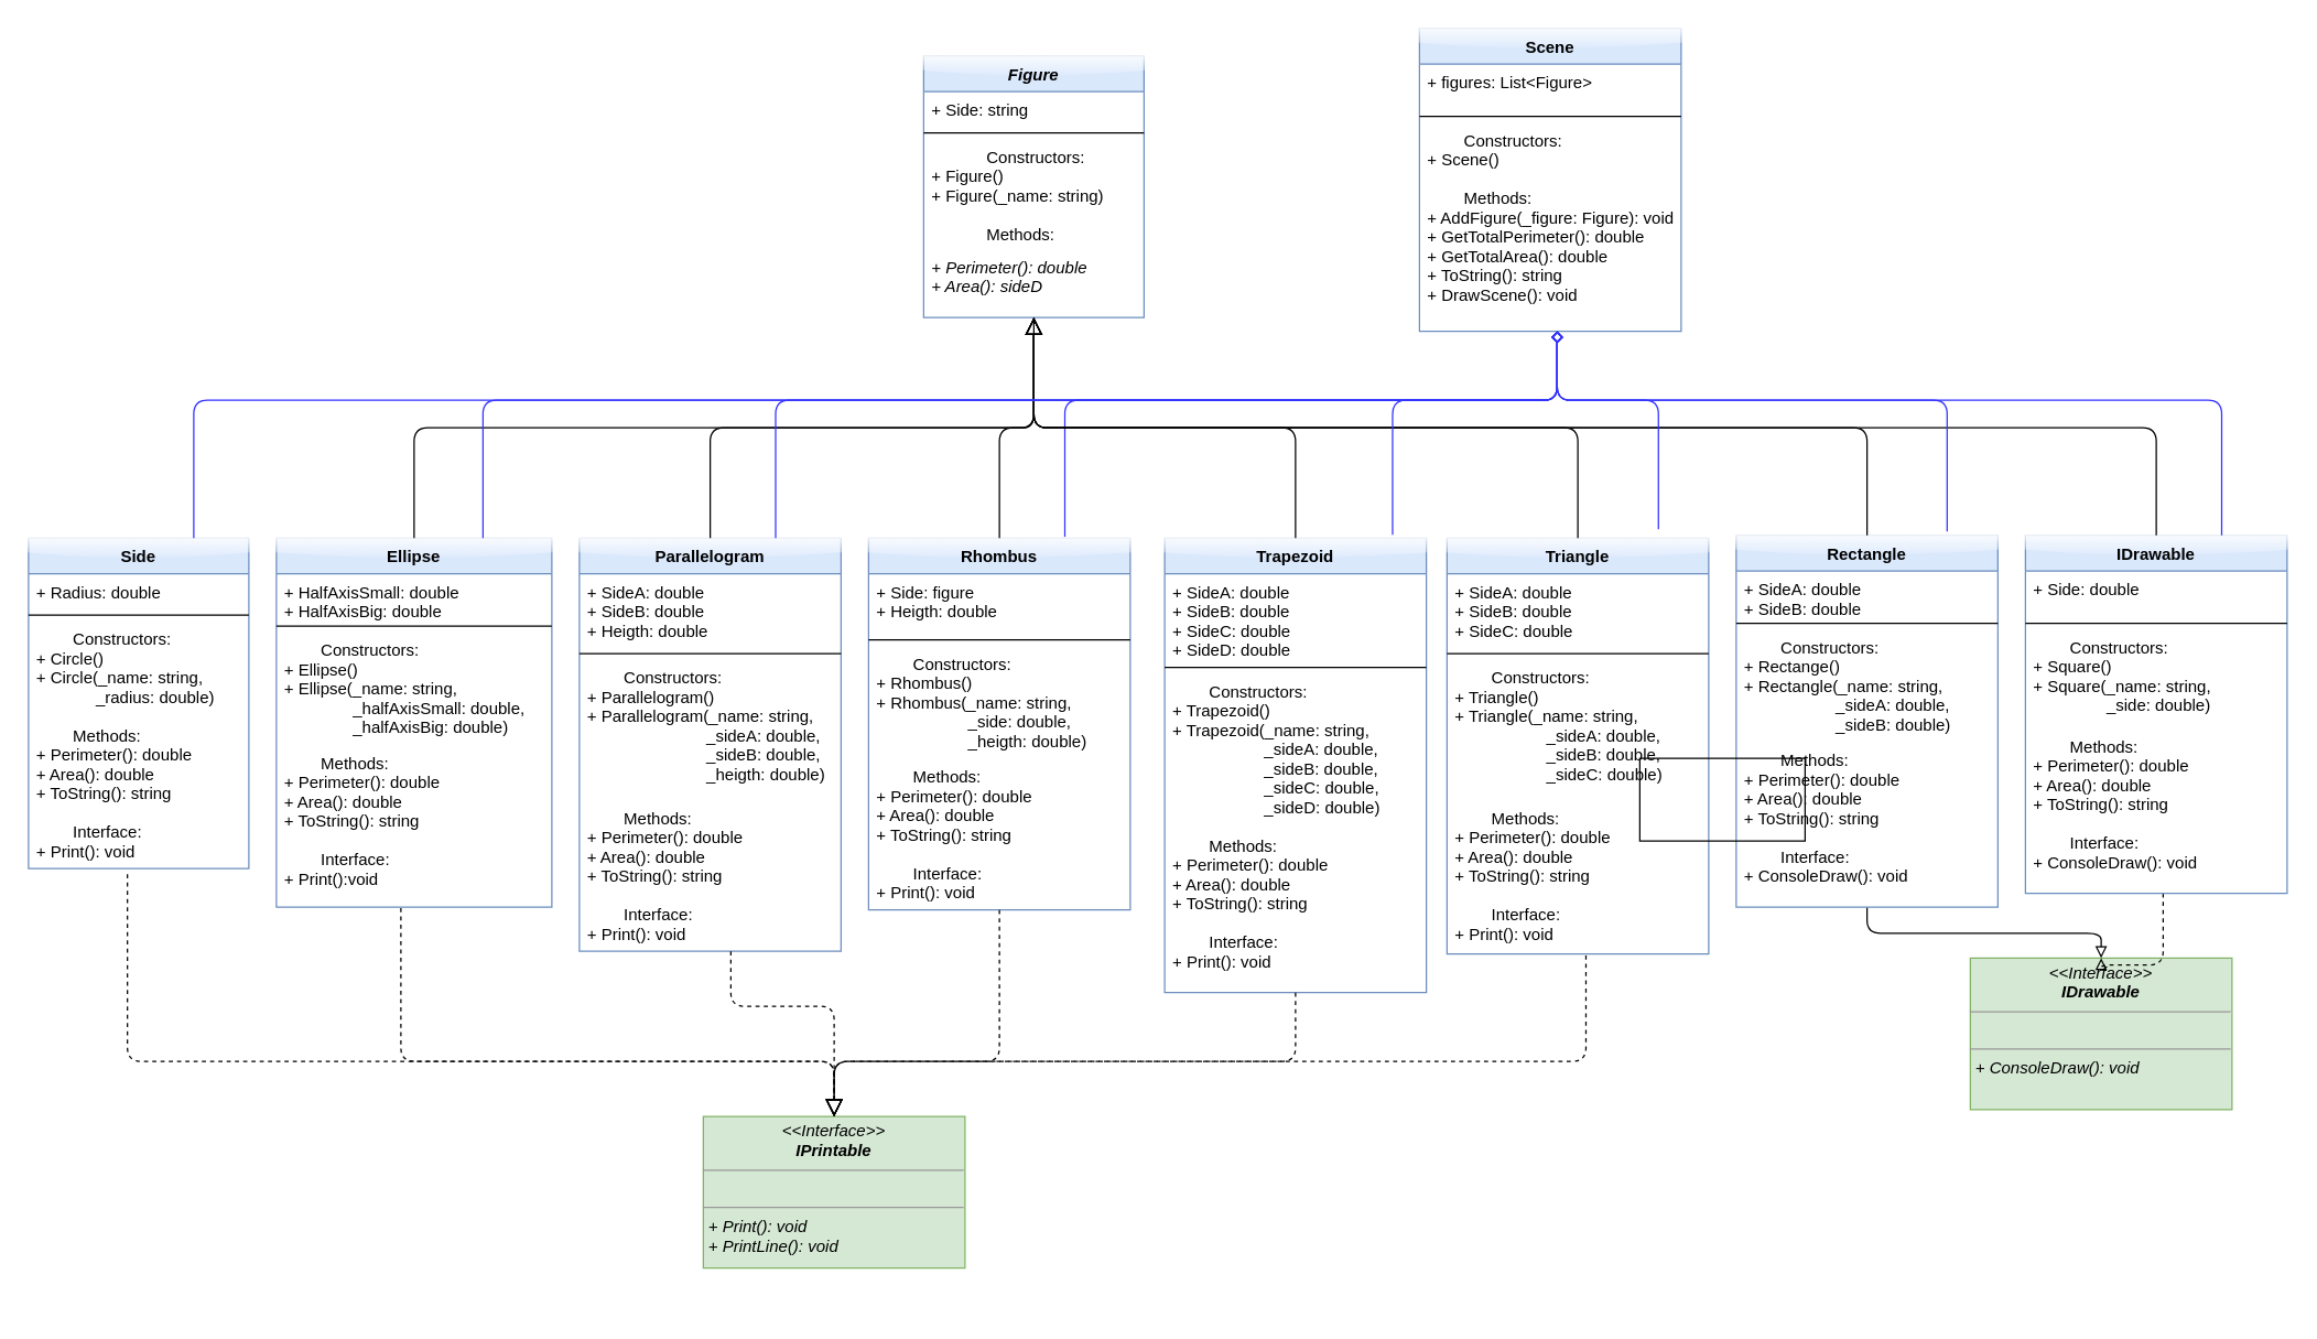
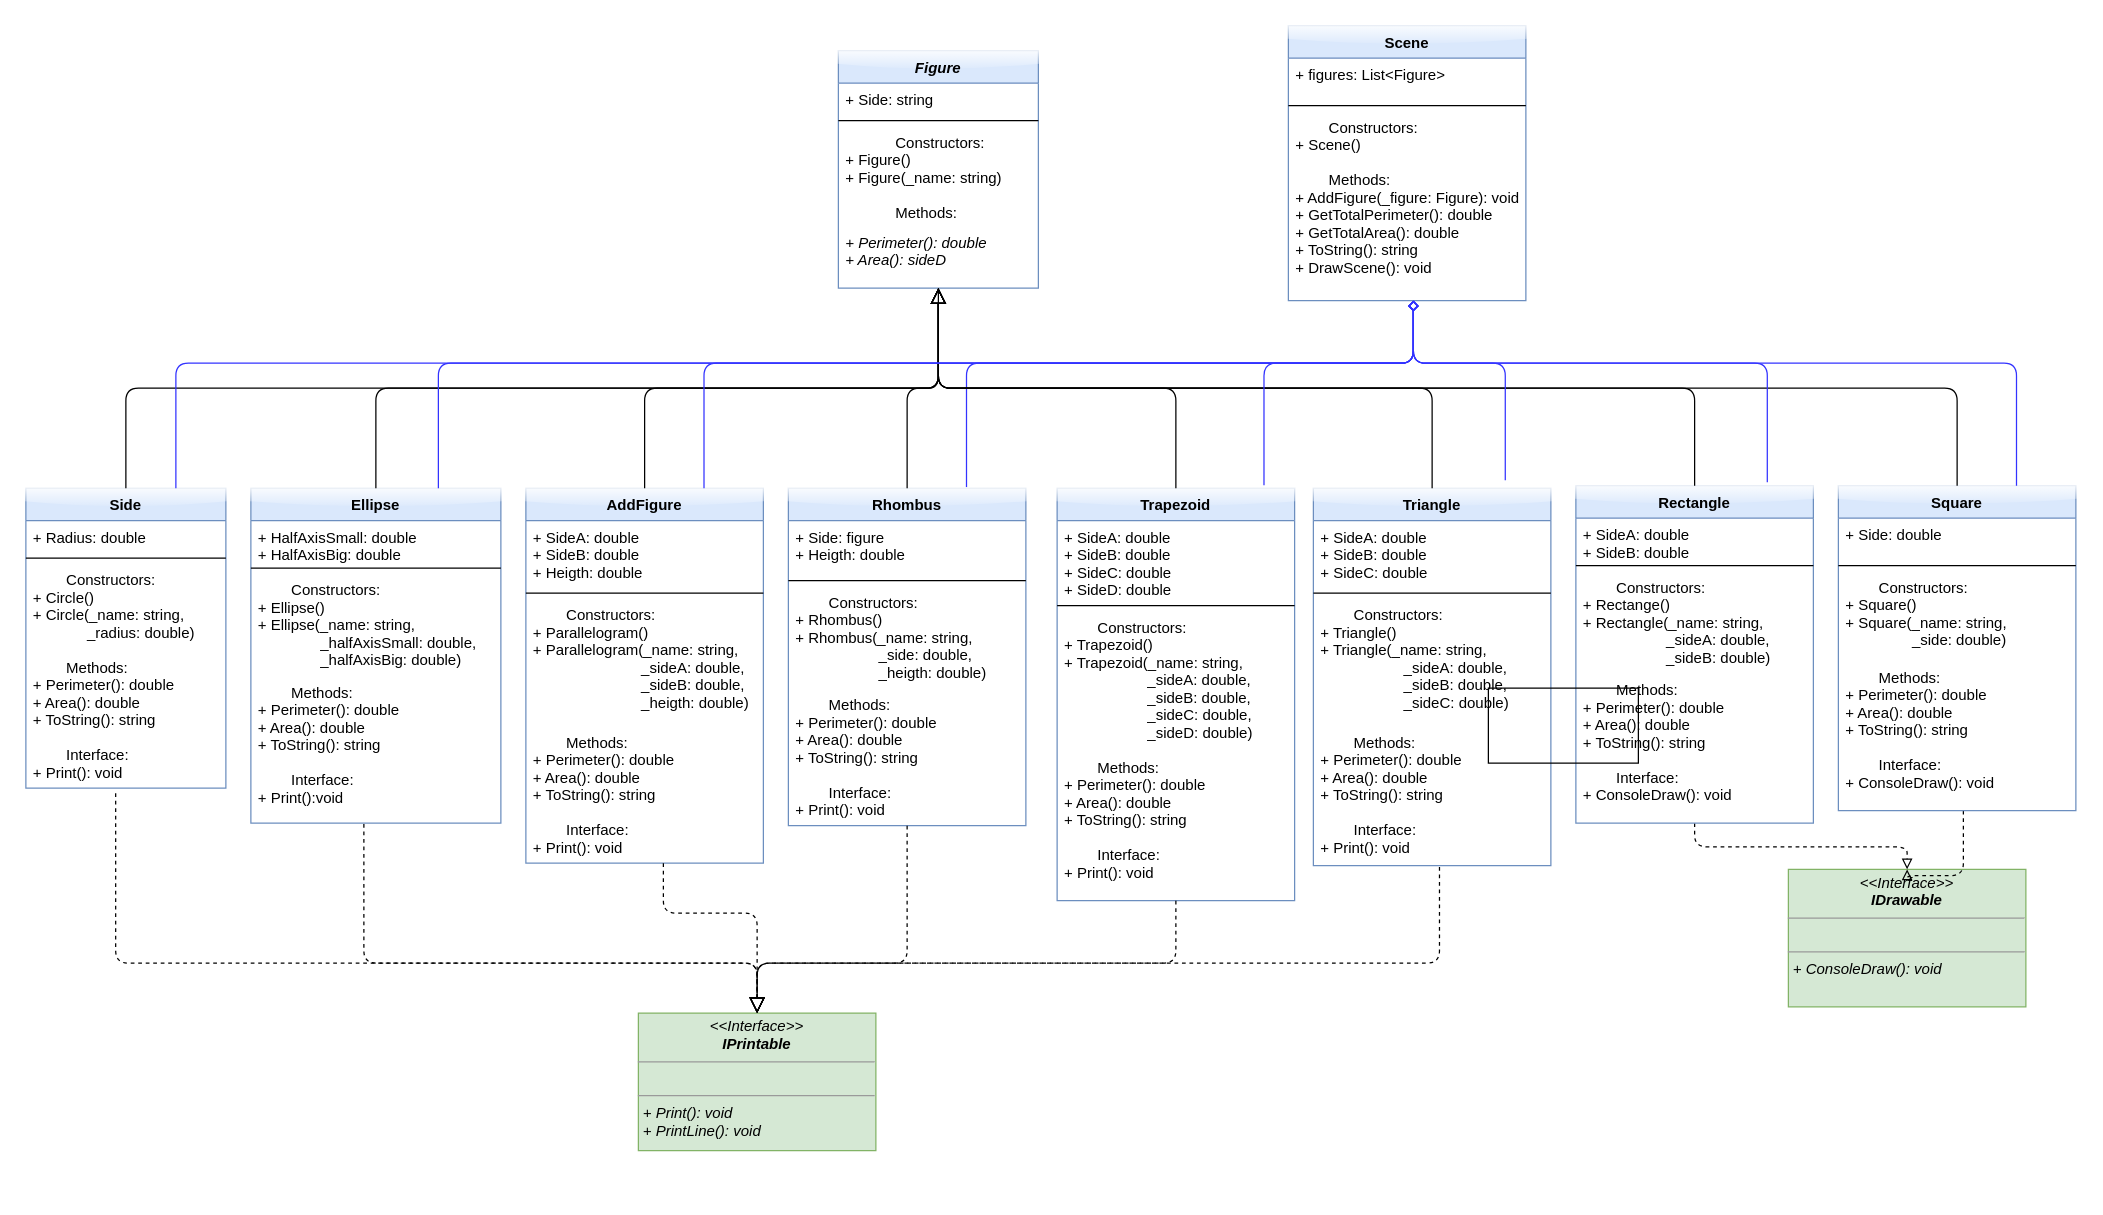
+ <mxCell id="13" value="" style="endArrow=block;endSize=10;endFill=0;shadow=0;strokeWidth=1;edgeStyle=elbowEdgeStyle;elbow=vertical;" parent="1" source="7" target="2" edge="1"><mxGeometry width="160" relative="1" as="geometry"><mxPoint x="170" y="133" as="sourcePoint" /><mxPoint x="170" y="133" as="targetPoint" /></mxGeometry></mxCell>
- <mxCell id="51" value="IDrawable" style="swimlane;fontStyle=1;align=center;verticalAlign=top;childLayout=stackLayout;horizontal=1;startSize=26;horizontalStack=0;resizeParent=1;resizeLast=0;collapsible=1;marginBottom=0;shadow=0;strokeWidth=1;fillColor=#dae8fc;strokeColor=#6c8ebf;rounded=0;glass=1;sketch=0;" vertex="1" parent="1"><mxGeometry x="1470" y="388" width="190" height="260" as="geometry"><mxRectangle x="130" y="380" width="160" height="26" as="alternateBounds" /></mxGeometry></mxCell>
+ <mxCell id="51" value="Square" style="swimlane;fontStyle=1;align=center;verticalAlign=top;childLayout=stackLayout;horizontal=1;startSize=26;horizontalStack=0;resizeParent=1;resizeLast=0;collapsible=1;marginBottom=0;shadow=0;strokeWidth=1;fillColor=#dae8fc;strokeColor=#6c8ebf;rounded=0;glass=1;sketch=0;" vertex="1" parent="1"><mxGeometry x="1470" y="388" width="190" height="260" as="geometry"><mxRectangle x="130" y="380" width="160" height="26" as="alternateBounds" /></mxGeometry></mxCell>
- <mxCell id="21" value="Parallelogram" style="swimlane;fontStyle=1;align=center;verticalAlign=top;childLayout=stackLayout;horizontal=1;startSize=26;horizontalStack=0;resizeParent=1;resizeLast=0;collapsible=1;marginBottom=0;shadow=0;strokeWidth=1;fillColor=#dae8fc;strokeColor=#6c8ebf;rounded=0;glass=1;sketch=0;" vertex="1" parent="1"><mxGeometry x="420" y="390" width="190" height="300" as="geometry"><mxRectangle x="130" y="380" width="160" height="26" as="alternateBounds" /></mxGeometry></mxCell>
+ <mxCell id="21" value="AddFigure" style="swimlane;fontStyle=1;align=center;verticalAlign=top;childLayout=stackLayout;horizontal=1;startSize=26;horizontalStack=0;resizeParent=1;resizeLast=0;collapsible=1;marginBottom=0;shadow=0;strokeWidth=1;fillColor=#dae8fc;strokeColor=#6c8ebf;rounded=0;glass=1;sketch=0;" vertex="1" parent="1"><mxGeometry x="420" y="390" width="190" height="300" as="geometry"><mxRectangle x="130" y="380" width="160" height="26" as="alternateBounds" /></mxGeometry></mxCell>
- <mxCell id="29" style="edgeStyle=elbowEdgeStyle;orthogonalLoop=1;jettySize=auto;elbow=vertical;html=1;entryX=0.5;entryY=0;entryDx=0;entryDy=0;dashed=0;endArrow=block;endFill=0;" edge="1" parent="1" source="30" target="28"><mxGeometry relative="1" as="geometry" /></mxCell>
+ <mxCell id="29" style="edgeStyle=elbowEdgeStyle;orthogonalLoop=1;jettySize=auto;elbow=vertical;html=1;entryX=0.5;entryY=0;entryDx=0;entryDy=0;dashed=1;endArrow=block;endFill=0;" edge="1" parent="1" source="30" target="28"><mxGeometry relative="1" as="geometry" /></mxCell>
